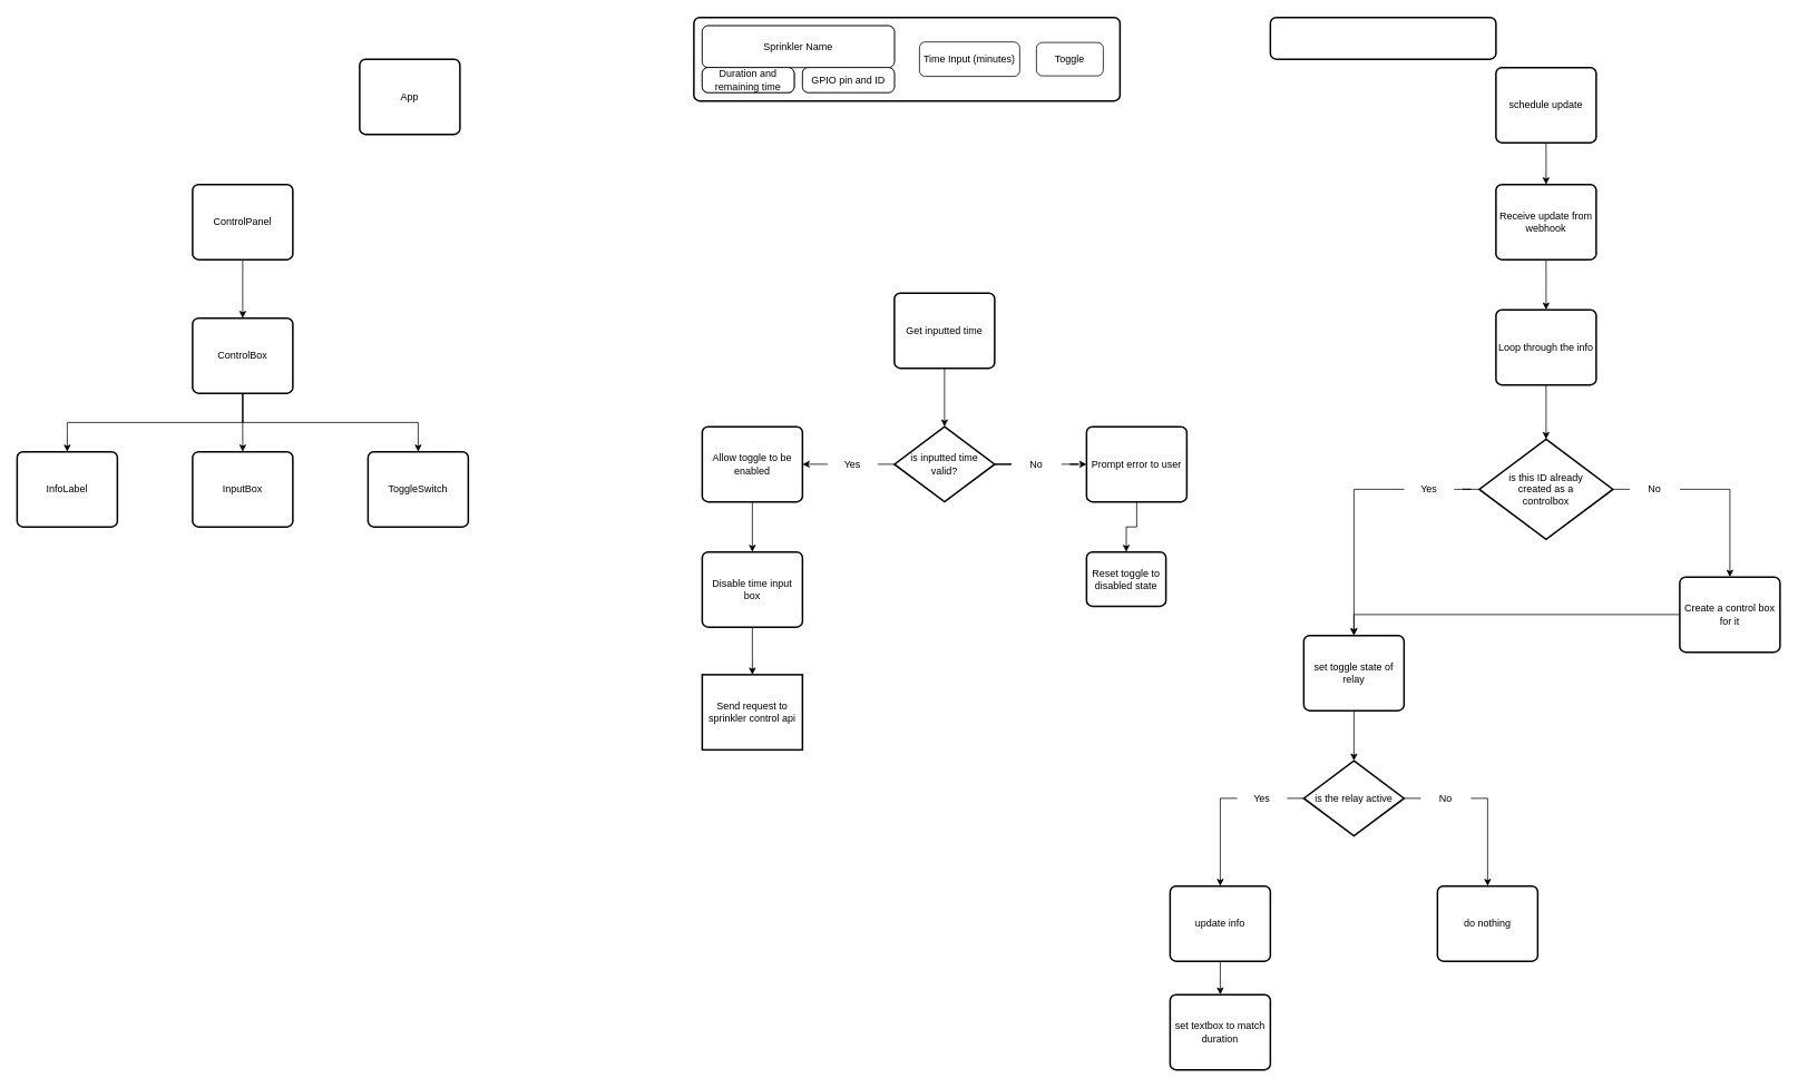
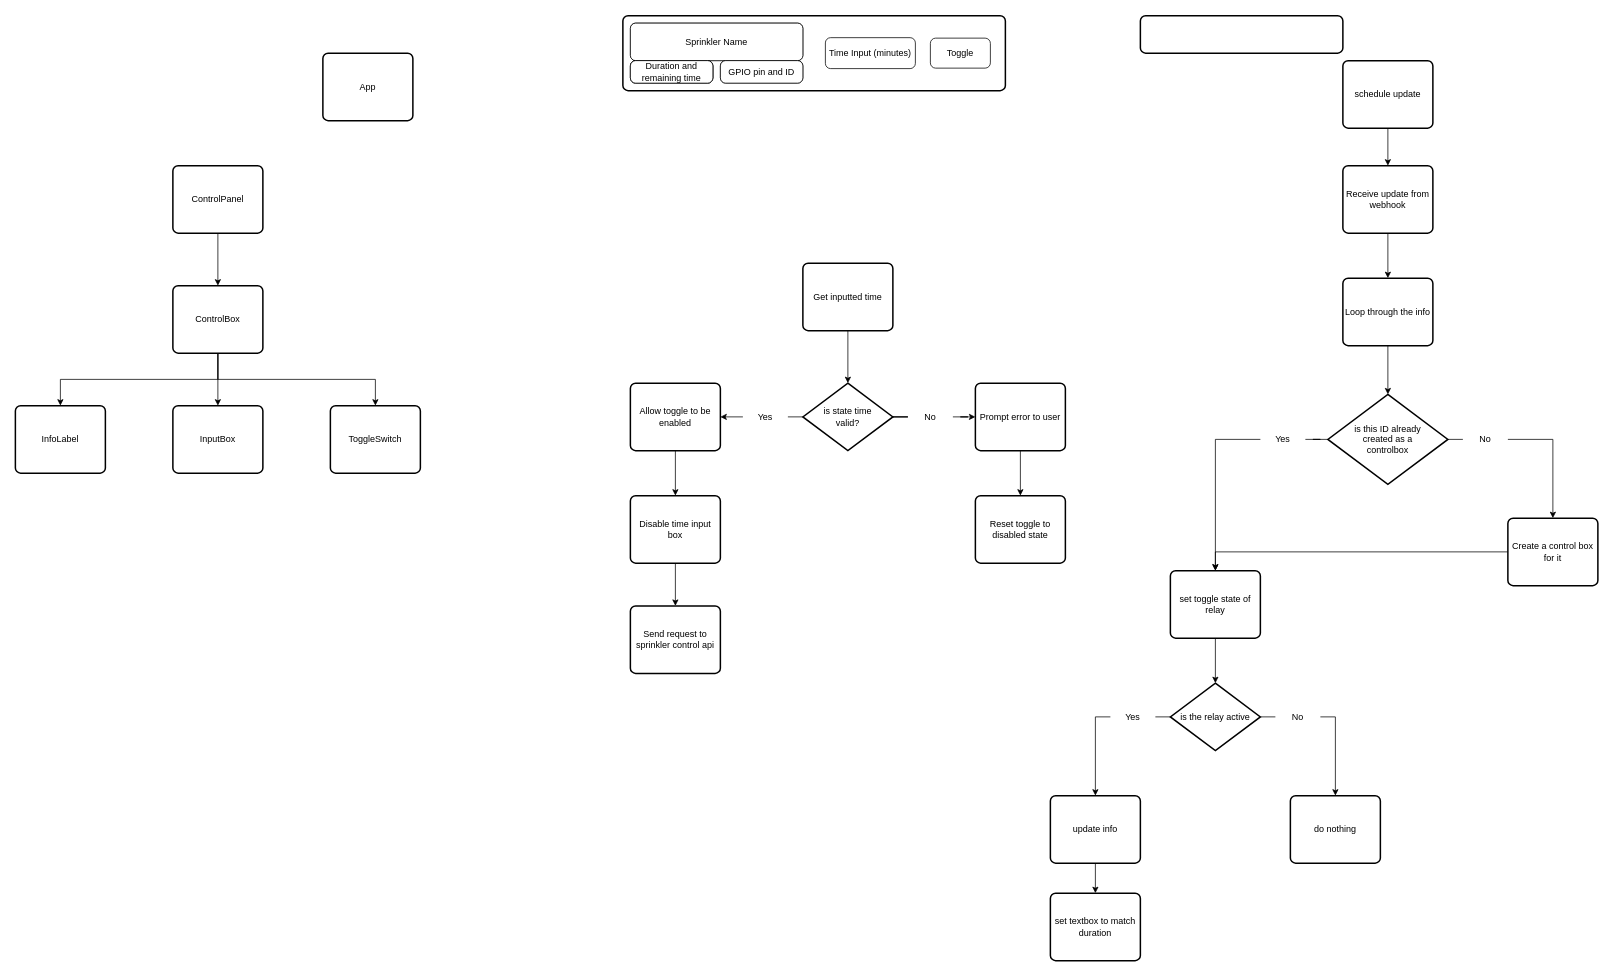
- <mxCell id="26" value="is inputted time&lt;br&gt;valid?" style="strokeWidth=2;html=1;shape=mxgraph.flowchart.decision;whiteSpace=wrap;rounded=1;fontFamily=Helvetica;fontSize=12;fontColor=default;fillColor=default;" parent="1" vertex="1"><mxGeometry x="1070" y="510" width="120" height="90" as="geometry" /></mxCell>
+ <mxCell id="26" value="is state time&lt;br&gt;valid?" style="strokeWidth=2;html=1;shape=mxgraph.flowchart.decision;whiteSpace=wrap;rounded=1;fontFamily=Helvetica;fontSize=12;fontColor=default;fillColor=default;" parent="1" vertex="1"><mxGeometry x="1070" y="510" width="120" height="90" as="geometry" /></mxCell>
- <mxCell id="29" value="Reset toggle to disabled state" style="rounded=1;whiteSpace=wrap;html=1;absoluteArcSize=1;arcSize=14;strokeWidth=2;fontFamily=Helvetica;fontSize=12;fontColor=default;fillColor=default;" parent="1" vertex="1"><mxGeometry x="1300" y="660" width="95" height="65" as="geometry" /></mxCell>
+ <mxCell id="29" value="Reset toggle to disabled state" style="rounded=1;whiteSpace=wrap;html=1;absoluteArcSize=1;arcSize=14;strokeWidth=2;fontFamily=Helvetica;fontSize=12;fontColor=default;fillColor=default;" parent="1" vertex="1"><mxGeometry x="1300" y="660" width="120" height="90" as="geometry" /></mxCell>
- <mxCell id="38" value="Send request to sprinkler control api" style="whiteSpace=wrap;html=1;absoluteArcSize=1;arcSize=14;strokeWidth=2;fontFamily=Helvetica;fontSize=12;fontColor=default;fillColor=default;rounded=0;" parent="1" vertex="1"><mxGeometry x="840" y="807" width="120" height="90" as="geometry" /></mxCell>
+ <mxCell id="38" value="Send request to sprinkler control api" style="rounded=1;whiteSpace=wrap;html=1;absoluteArcSize=1;arcSize=14;strokeWidth=2;fontFamily=Helvetica;fontSize=12;fontColor=default;fillColor=default;" parent="1" vertex="1"><mxGeometry x="840" y="807" width="120" height="90" as="geometry" /></mxCell>
